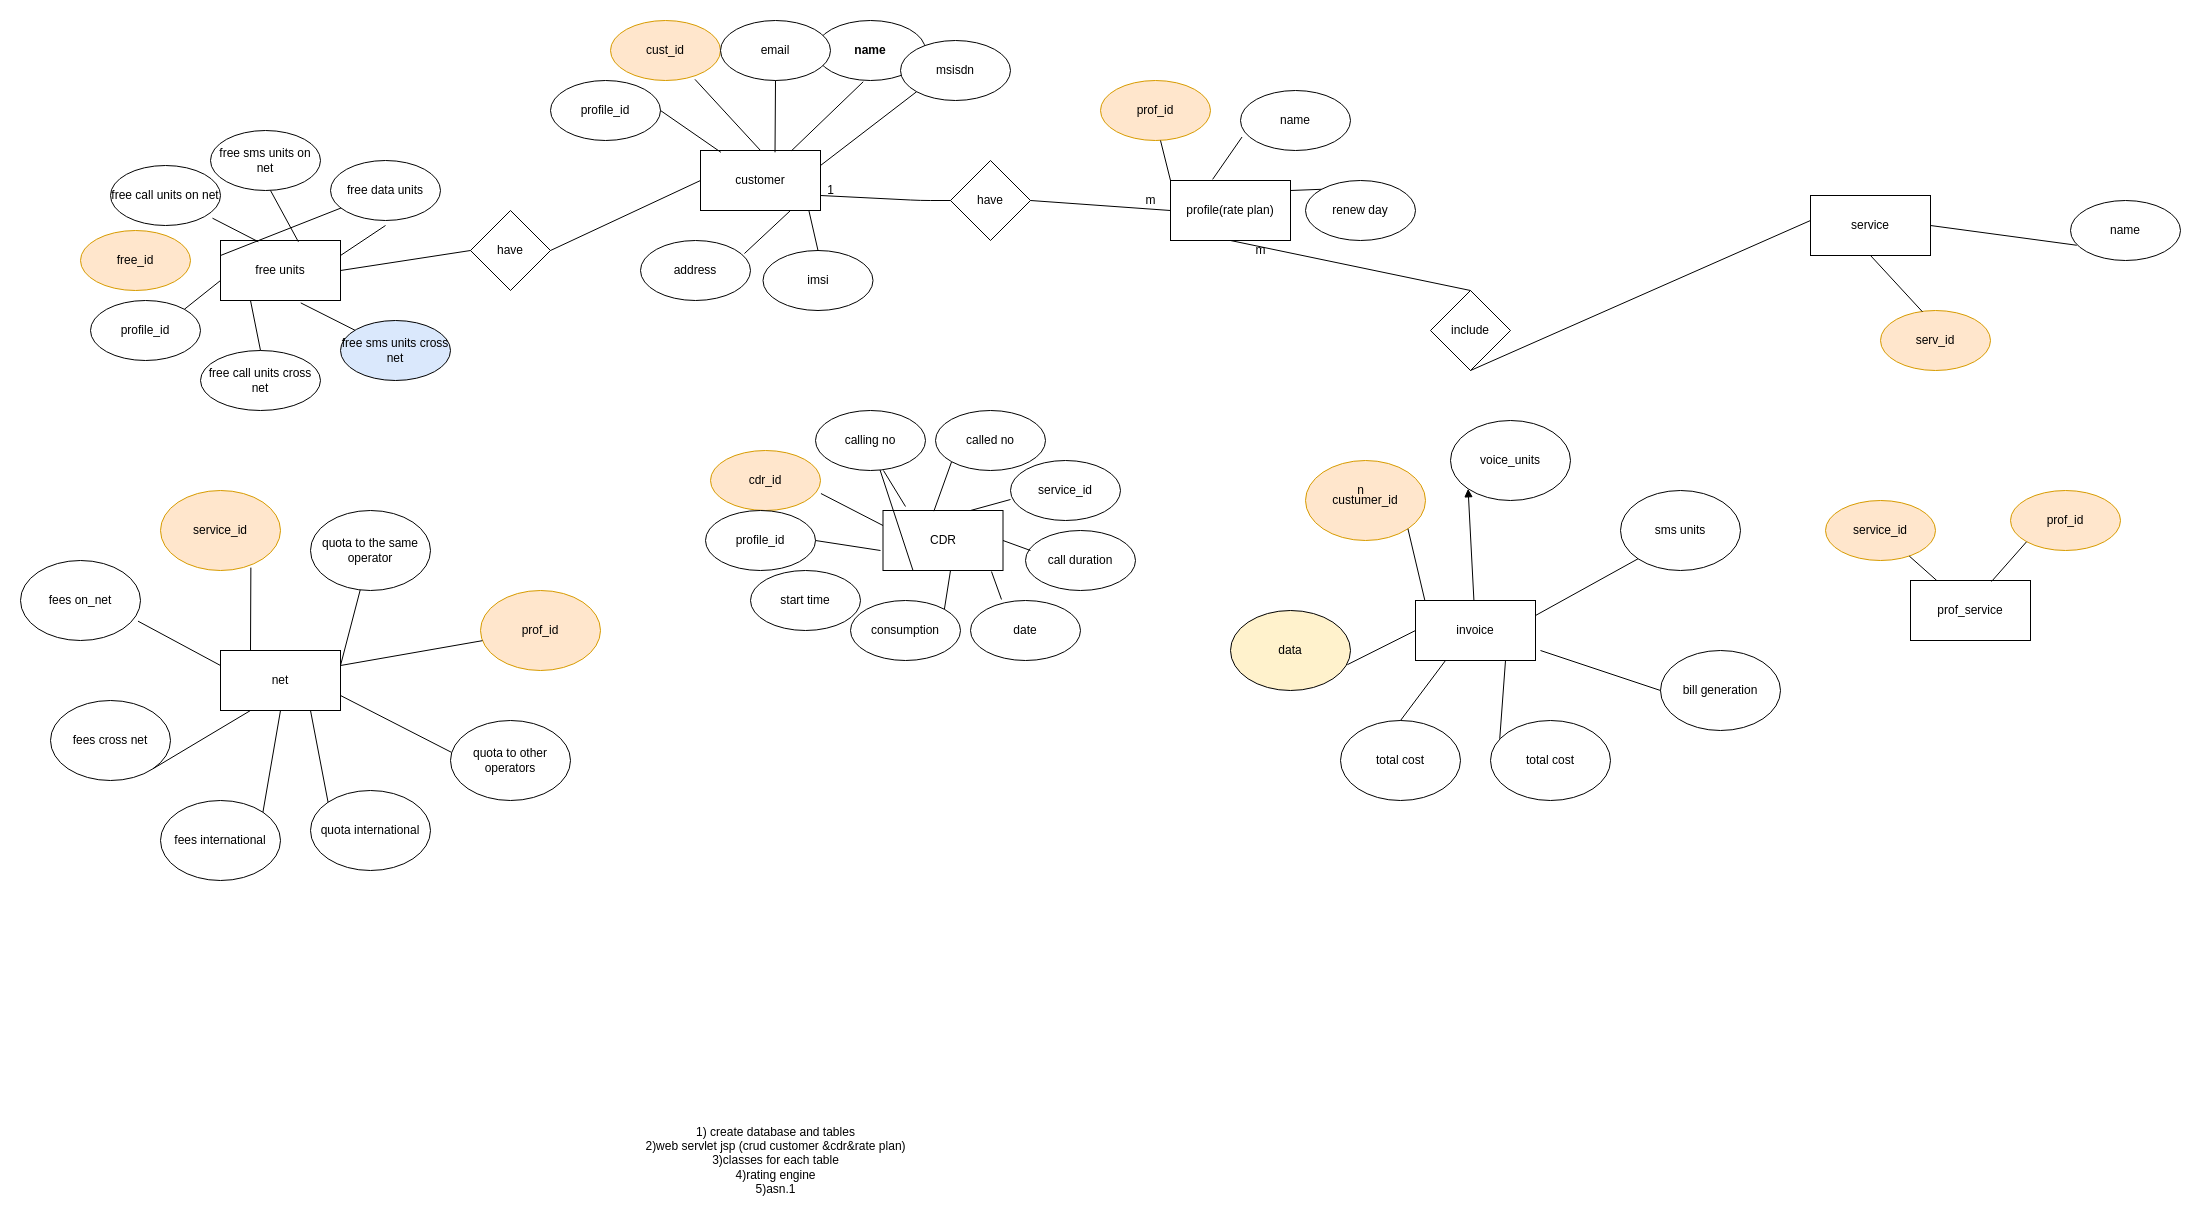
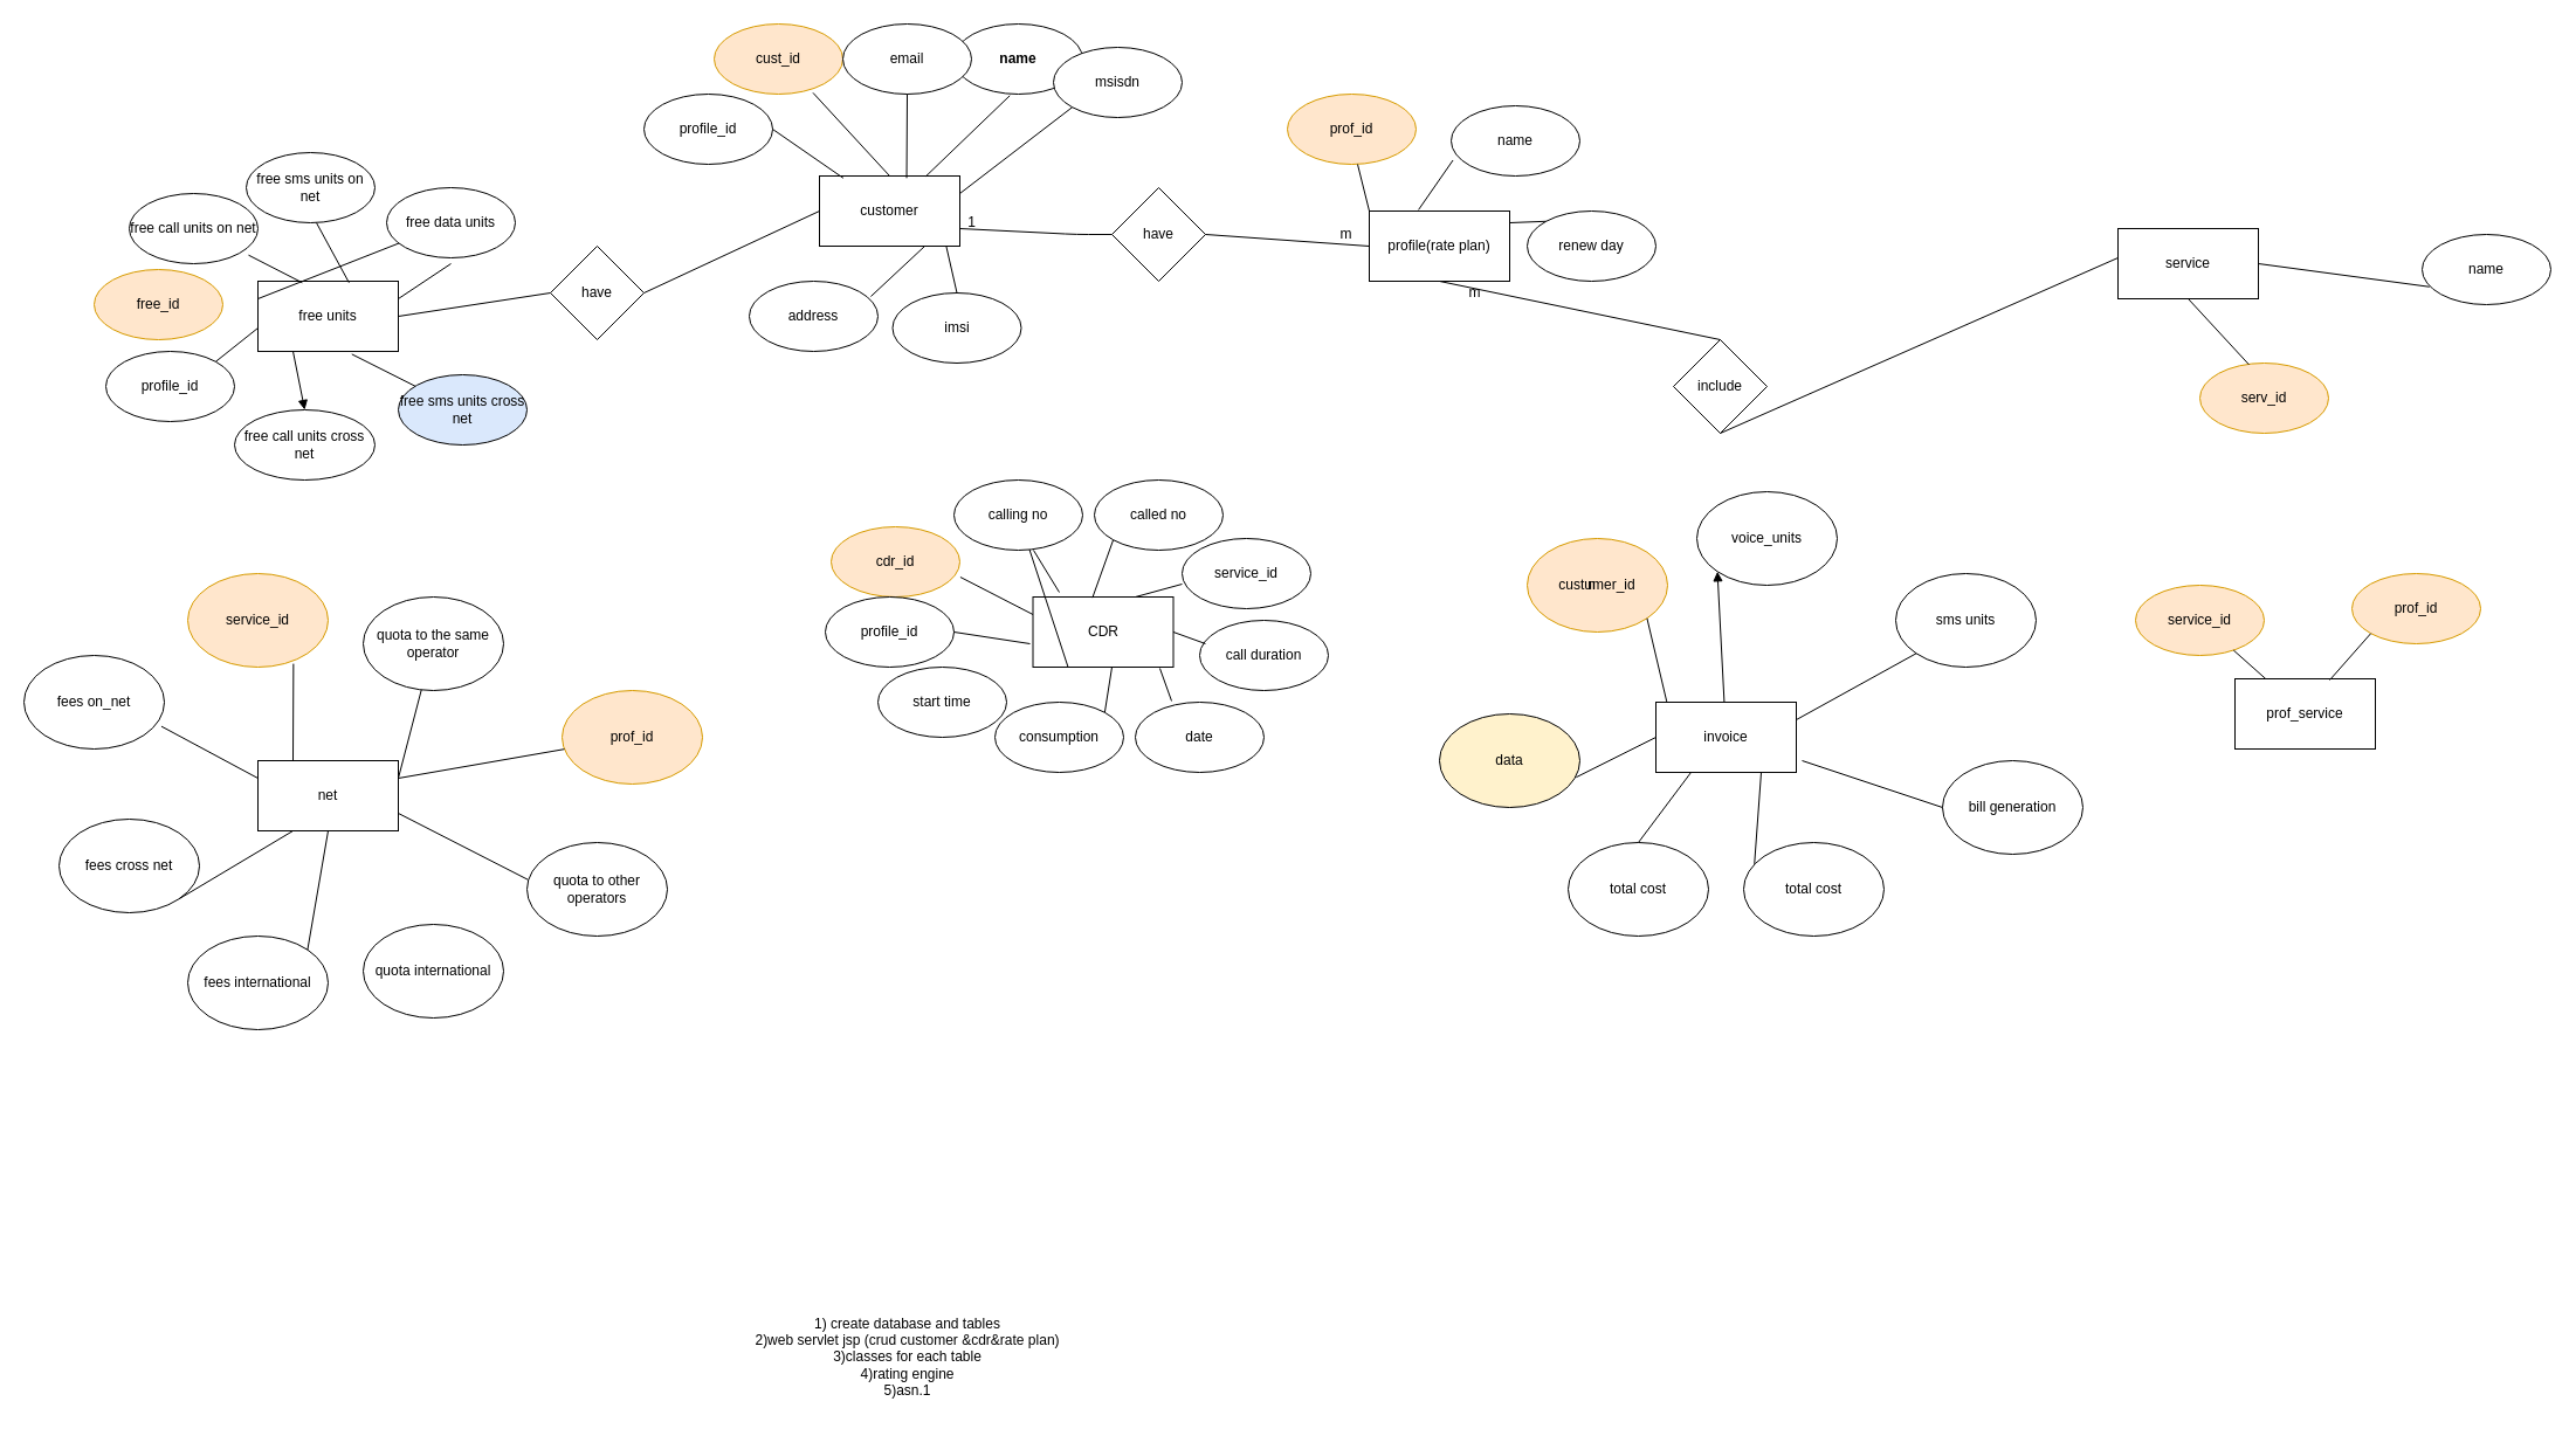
- <mxCell id="100" value="" style="endArrow=none;html=1;exitX=0.25;exitY=1;exitDx=0;exitDy=0;entryX=0.5;entryY=0;entryDx=0;entryDy=0;" parent="1" source="86" target="93" edge="1"><mxGeometry width="50" height="50" relative="1" as="geometry"><mxPoint x="240" y="275" as="sourcePoint" /><mxPoint x="210" y="280" as="targetPoint" /></mxGeometry></mxCell>
+ <mxCell id="100" value="" style="endArrow=block;html=1;exitX=0.25;exitY=1;exitDx=0;exitDy=0;entryX=0.5;entryY=0;entryDx=0;entryDy=0;" parent="1" source="86" target="93" edge="1"><mxGeometry width="50" height="50" relative="1" as="geometry"><mxPoint x="240" y="275" as="sourcePoint" /><mxPoint x="210" y="280" as="targetPoint" /></mxGeometry></mxCell>
- <mxCell id="51" value="n" style="text;html=1;align=center;verticalAlign=middle;resizable=0;points=[];autosize=1;strokeColor=none;" parent="1" vertex="1"><mxGeometry x="1350" y="480" width="20" height="20" as="geometry" /></mxCell>
+ <mxCell id="51" value="n" style="text;html=1;align=center;verticalAlign=middle;resizable=0;points=[];autosize=1;strokeColor=none;" parent="1" vertex="1"><mxGeometry x="1350" y="490" width="20" height="20" as="geometry" /></mxCell>
- <mxCell id="76" value="" style="endArrow=none;html=1;entryX=0;entryY=0;entryDx=0;entryDy=0;exitX=0.75;exitY=1;exitDx=0;exitDy=0;" parent="1" target="35" edge="1" source="6"><mxGeometry width="50" height="50" relative="1" as="geometry"><mxPoint x="850" y="920" as="sourcePoint" /><mxPoint x="840.36" y="847.12" as="targetPoint" /></mxGeometry></mxCell>
